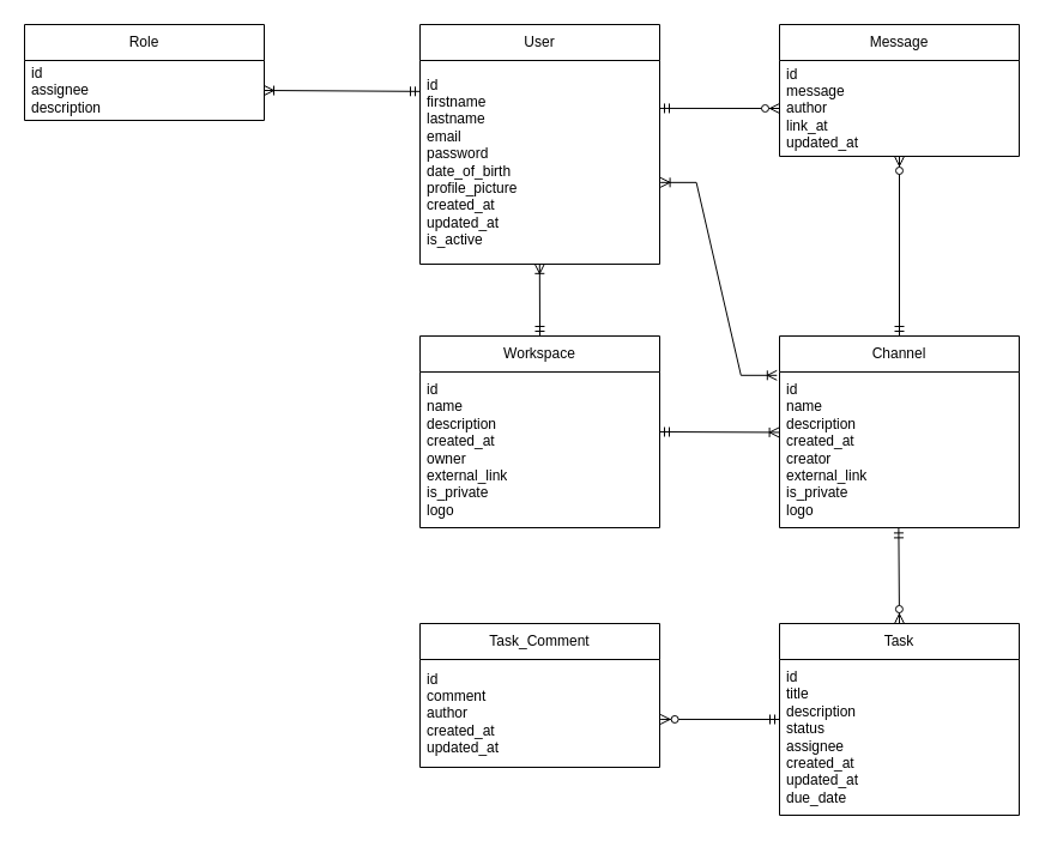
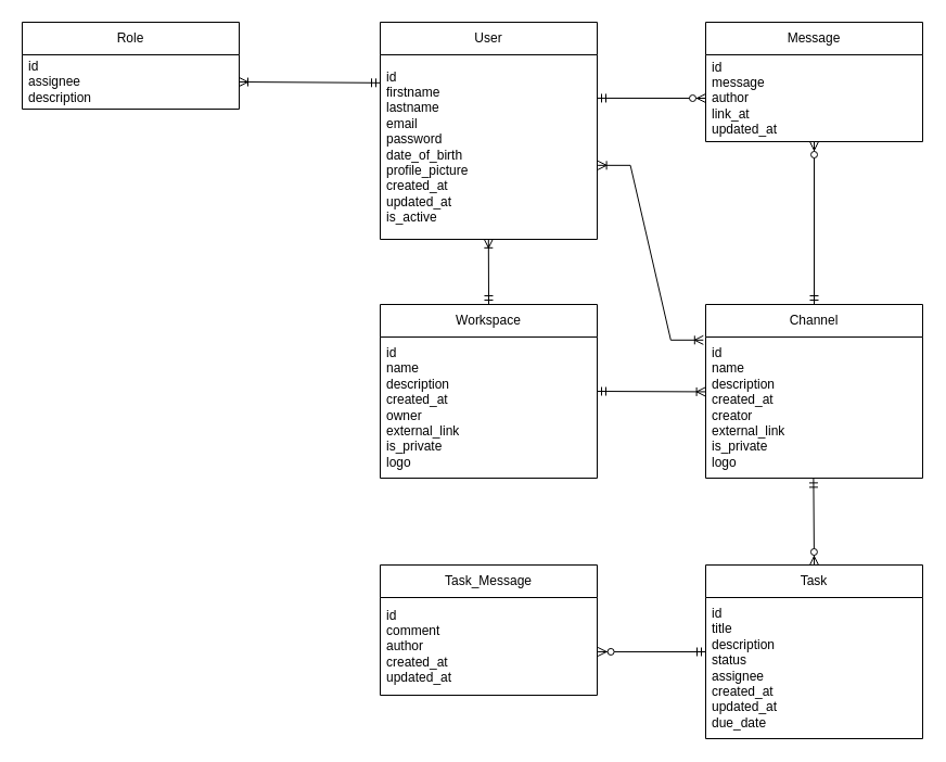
- <mxCell id="15" value="Task_Comment" style="swimlane;fontStyle=0;childLayout=stackLayout;horizontal=1;startSize=30;horizontalStack=0;resizeParent=1;resizeParentMax=0;resizeLast=0;collapsible=1;marginBottom=0;whiteSpace=wrap;html=1;" vertex="1" parent="2"><mxGeometry x="330" y="500" width="200" height="120" as="geometry" /></mxCell>
+ <mxCell id="15" value="Task_Message" style="swimlane;fontStyle=0;childLayout=stackLayout;horizontal=1;startSize=30;horizontalStack=0;resizeParent=1;resizeParentMax=0;resizeLast=0;collapsible=1;marginBottom=0;whiteSpace=wrap;html=1;" vertex="1" parent="2"><mxGeometry x="330" y="500" width="200" height="120" as="geometry" /></mxCell>
